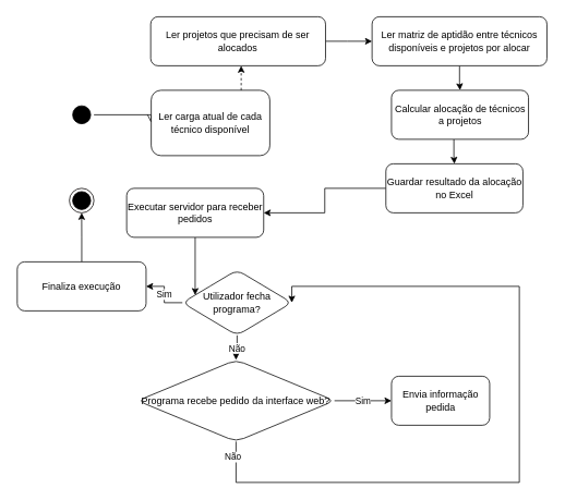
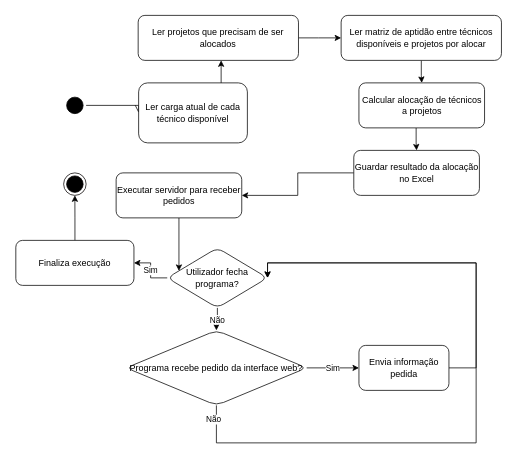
- <mxCell id="4" value="" style="edgeStyle=orthogonalEdgeStyle;rounded=0;orthogonalLoop=1;jettySize=auto;html=1;dashed=1;" edge="1" parent="1" source="5" target="7"><mxGeometry relative="1" as="geometry"><Array as="points"><mxPoint x="294" y="90" /><mxPoint x="294" y="90" /></Array></mxGeometry></mxCell>
+ <mxCell id="4" value="" style="edgeStyle=orthogonalEdgeStyle;rounded=0;orthogonalLoop=1;jettySize=auto;html=1;" edge="1" parent="1" source="5" target="7"><mxGeometry relative="1" as="geometry"><Array as="points"><mxPoint x="294" y="90" /><mxPoint x="294" y="90" /></Array></mxGeometry></mxCell>
+ <mxCell id="24" style="edgeStyle=orthogonalEdgeStyle;rounded=0;orthogonalLoop=1;jettySize=auto;html=1;entryX=1;entryY=0.5;entryDx=0;entryDy=0;" edge="1" parent="1" source="25" target="18"><mxGeometry relative="1" as="geometry"><Array as="points"><mxPoint x="634" y="490" /><mxPoint x="634" y="350" /></Array></mxGeometry></mxCell>
